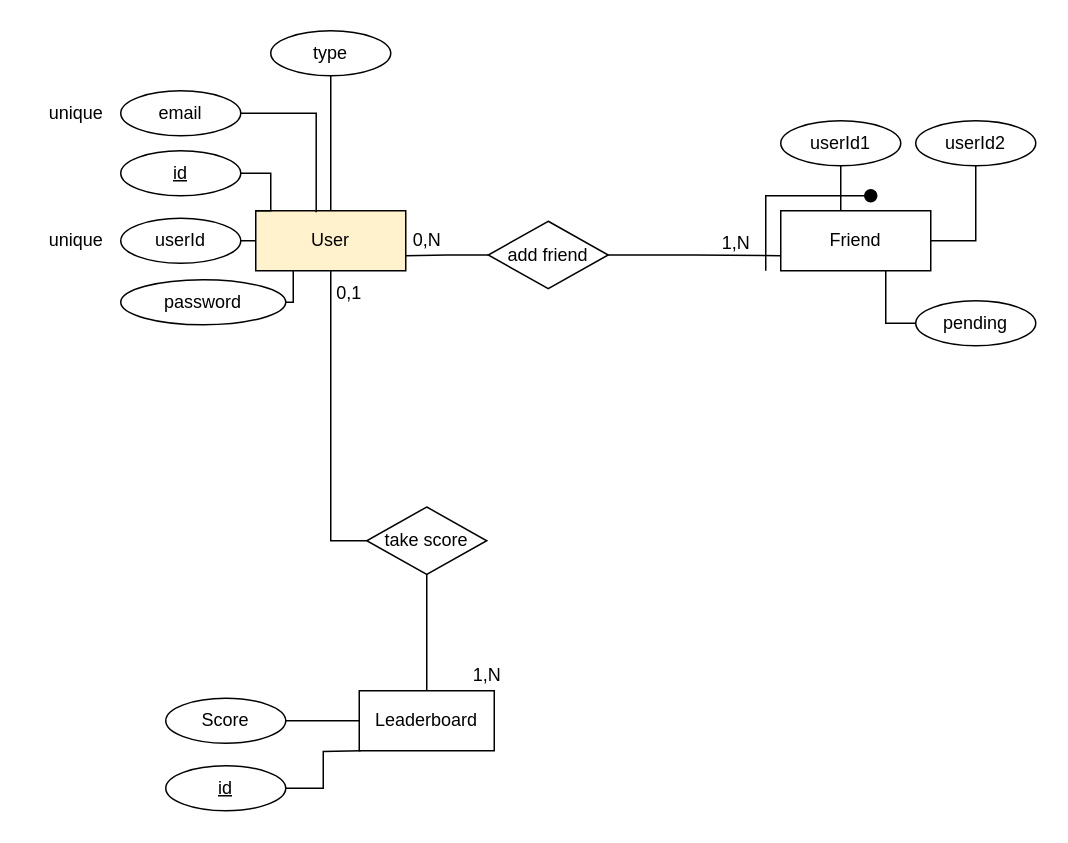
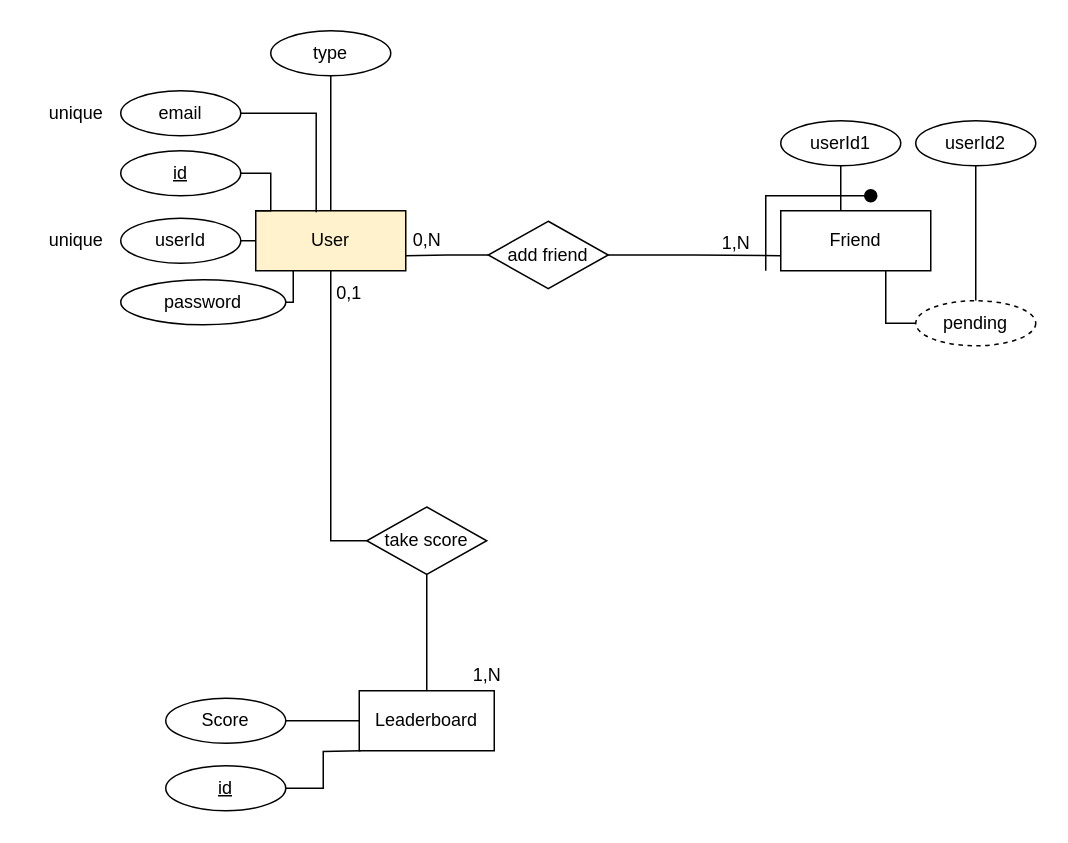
- <mxCell id="30" style="edgeStyle=orthogonalEdgeStyle;rounded=0;orthogonalLoop=1;jettySize=auto;html=1;entryX=1;entryY=0.5;entryDx=0;entryDy=0;endArrow=none;startFill=0;" parent="1" source="31" target="22" edge="1"><mxGeometry relative="1" as="geometry" /></mxCell>
+ <mxCell id="30" style="edgeStyle=orthogonalEdgeStyle;rounded=0;orthogonalLoop=1;jettySize=auto;html=1;endArrow=none;startFill=0;" parent="1" source="31" target="32" edge="1"><mxGeometry relative="1" as="geometry" /></mxCell>
- <mxCell id="32" value="pending" style="ellipse;whiteSpace=wrap;html=1;align=center;" parent="1" vertex="1"><mxGeometry x="610" y="200" width="80" height="30" as="geometry" /></mxCell>
+ <mxCell id="32" value="pending" style="ellipse;whiteSpace=wrap;html=1;align=center;dashed=1;" parent="1" vertex="1"><mxGeometry x="610" y="200" width="80" height="30" as="geometry" /></mxCell>
